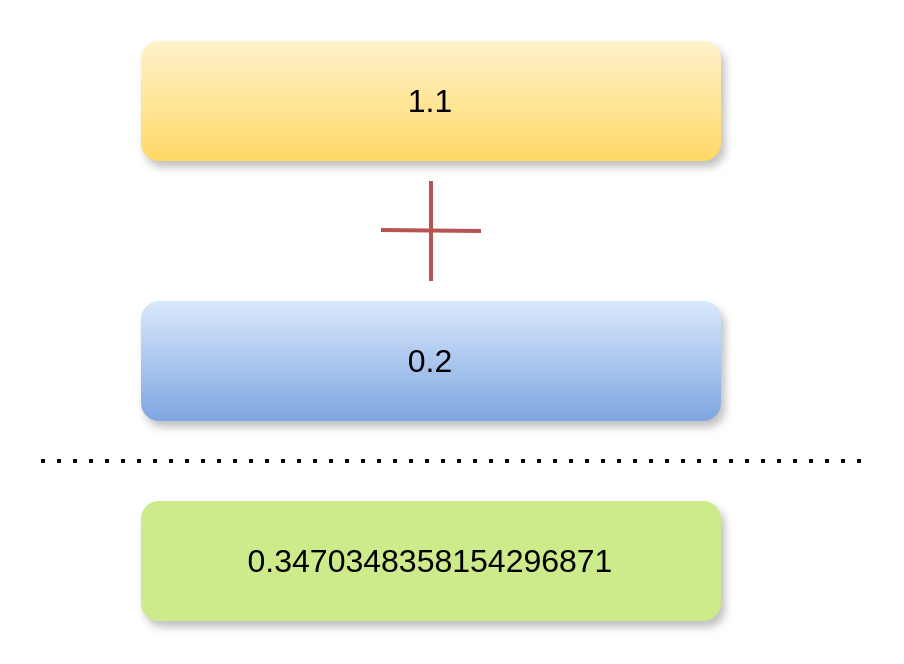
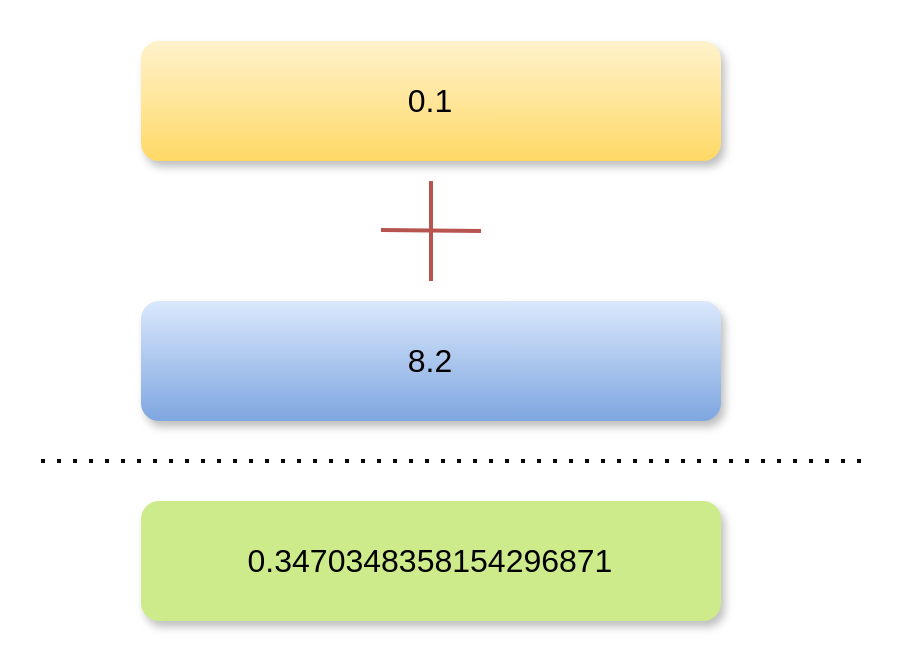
- <mxCell id="2" value="1.1" style="rounded=1;whiteSpace=wrap;html=1;gradientColor=#ffd966;fillColor=#fff2cc;fontSize=16;strokeColor=none;shadow=1;" parent="1" vertex="1"><mxGeometry x="70" y="20" width="290" height="60" as="geometry" /></mxCell>
+ <mxCell id="2" value="0.1" style="rounded=1;whiteSpace=wrap;html=1;gradientColor=#ffd966;fillColor=#fff2cc;fontSize=16;strokeColor=none;shadow=1;" parent="1" vertex="1"><mxGeometry x="70" y="20" width="290" height="60" as="geometry" /></mxCell>
- <mxCell id="3" value="0.2" style="rounded=1;whiteSpace=wrap;html=1;fillColor=#dae8fc;fontSize=16;gradientColor=#7ea6e0;strokeColor=none;shadow=1;" parent="1" vertex="1"><mxGeometry x="70" y="150" width="290" height="60" as="geometry" /></mxCell>
+ <mxCell id="3" value="8.2" style="rounded=1;whiteSpace=wrap;html=1;fillColor=#dae8fc;fontSize=16;gradientColor=#7ea6e0;strokeColor=none;shadow=1;" parent="1" vertex="1"><mxGeometry x="70" y="150" width="290" height="60" as="geometry" /></mxCell>
